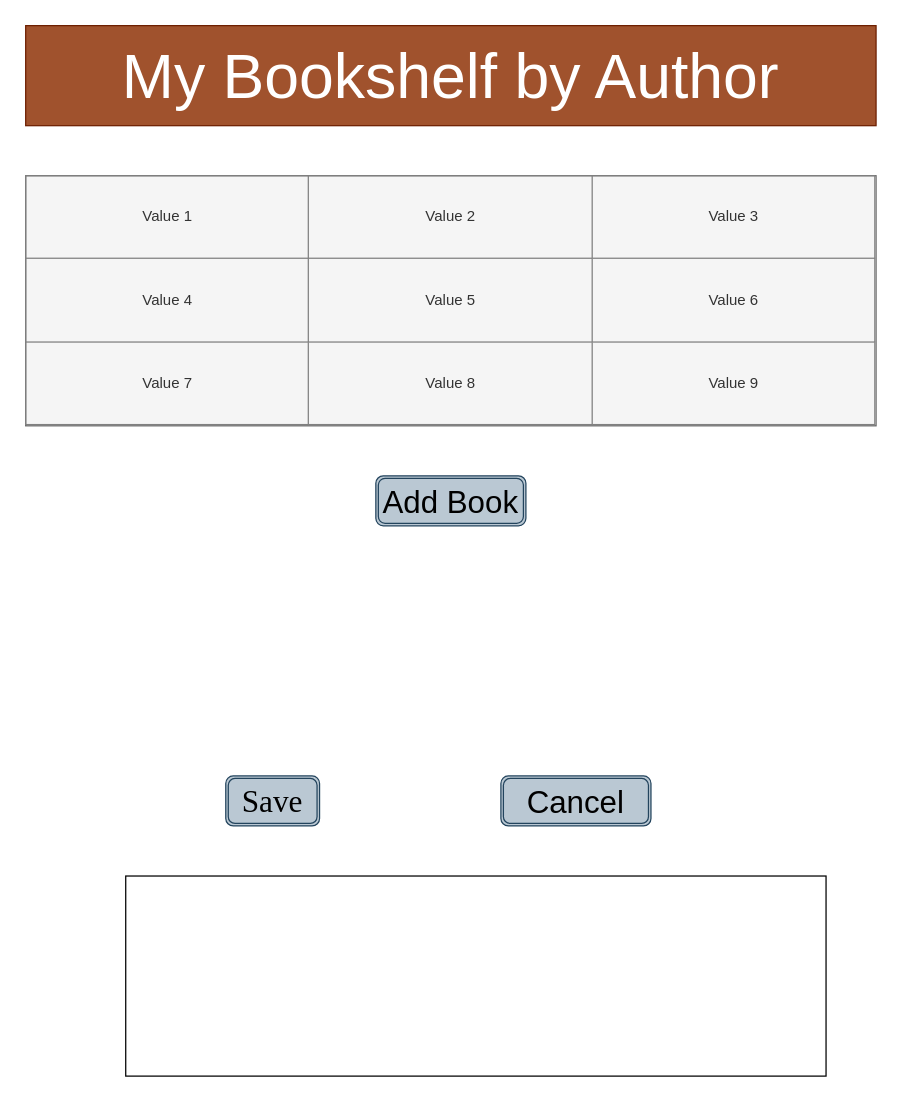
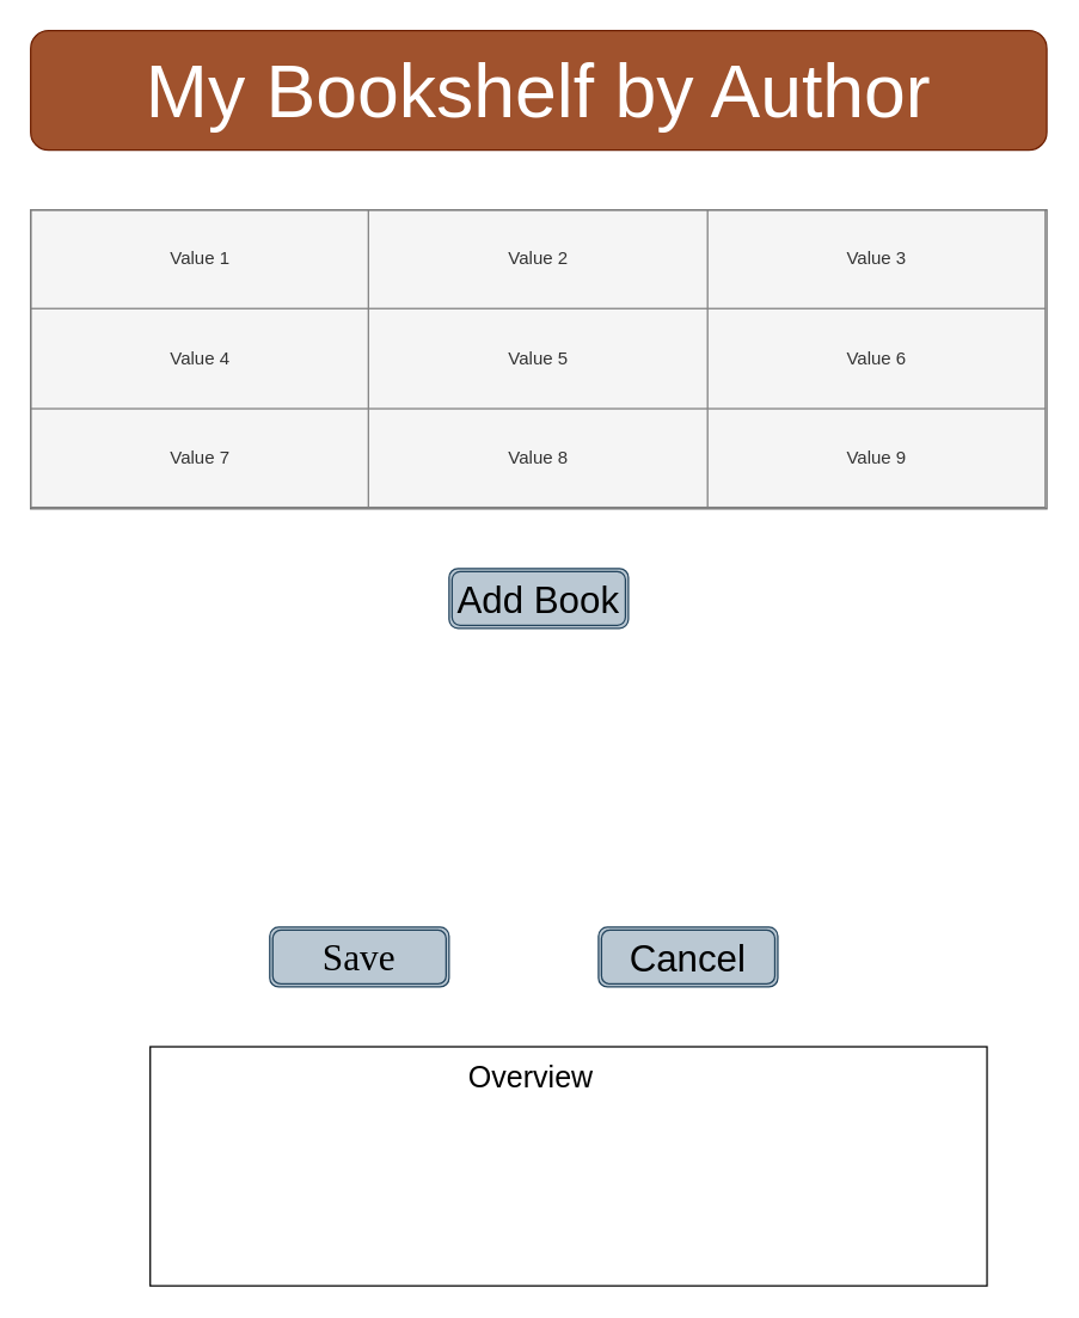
- <mxCell id="2" style="rounded=0;whiteSpace=wrap;html=1;fillColor=#a0522d;strokeColor=#6D1F00;fontColor=#ffffff;" value="&lt;font style=&quot;font-size: 50px&quot;&gt;My Bookshelf by Author&lt;/font&gt;" parent="1" vertex="1"><mxGeometry width="680" height="80" as="geometry" x="20" y="20" /></mxCell>
+ <mxCell id="2" style="whiteSpace=wrap;html=1;fillColor=#a0522d;strokeColor=#6D1F00;fontColor=#ffffff;rounded=1;" value="&lt;font style=&quot;font-size: 50px&quot;&gt;My Bookshelf by Author&lt;/font&gt;" parent="1" vertex="1"><mxGeometry width="680" height="80" as="geometry" x="20" y="20" /></mxCell>
- <mxCell id="5" style="shape=ext;double=1;rounded=1;whiteSpace=wrap;html=1;fillColor=#bac8d3;strokeColor=#23445d;" value="&lt;font face=&quot;Times New Roman&quot; style=&quot;font-size: 25px&quot;&gt;Save&lt;/font&gt;" parent="1" vertex="1"><mxGeometry x="180" y="620" width="75" height="40" as="geometry" /></mxCell>
+ <mxCell id="5" style="shape=ext;double=1;rounded=1;whiteSpace=wrap;html=1;fillColor=#bac8d3;strokeColor=#23445d;" value="&lt;font face=&quot;Times New Roman&quot; style=&quot;font-size: 25px&quot;&gt;Save&lt;/font&gt;" parent="1" vertex="1"><mxGeometry width="120" height="40" as="geometry" x="180" y="620" /></mxCell>
+ <mxCell id="8" style="text;html=1;strokeColor=none;fillColor=none;align=center;verticalAlign=middle;whiteSpace=wrap;rounded=0;" value="&lt;div align=&quot;left&quot; style=&quot;font-size: 20px&quot;&gt;&lt;font style=&quot;font-size: 20px&quot;&gt;Overview&lt;/font&gt;&lt;br&gt;&lt;/div&gt;" parent="1" vertex="1"><mxGeometry width="150" height="40" as="geometry" x="280" y="700" /></mxCell>
